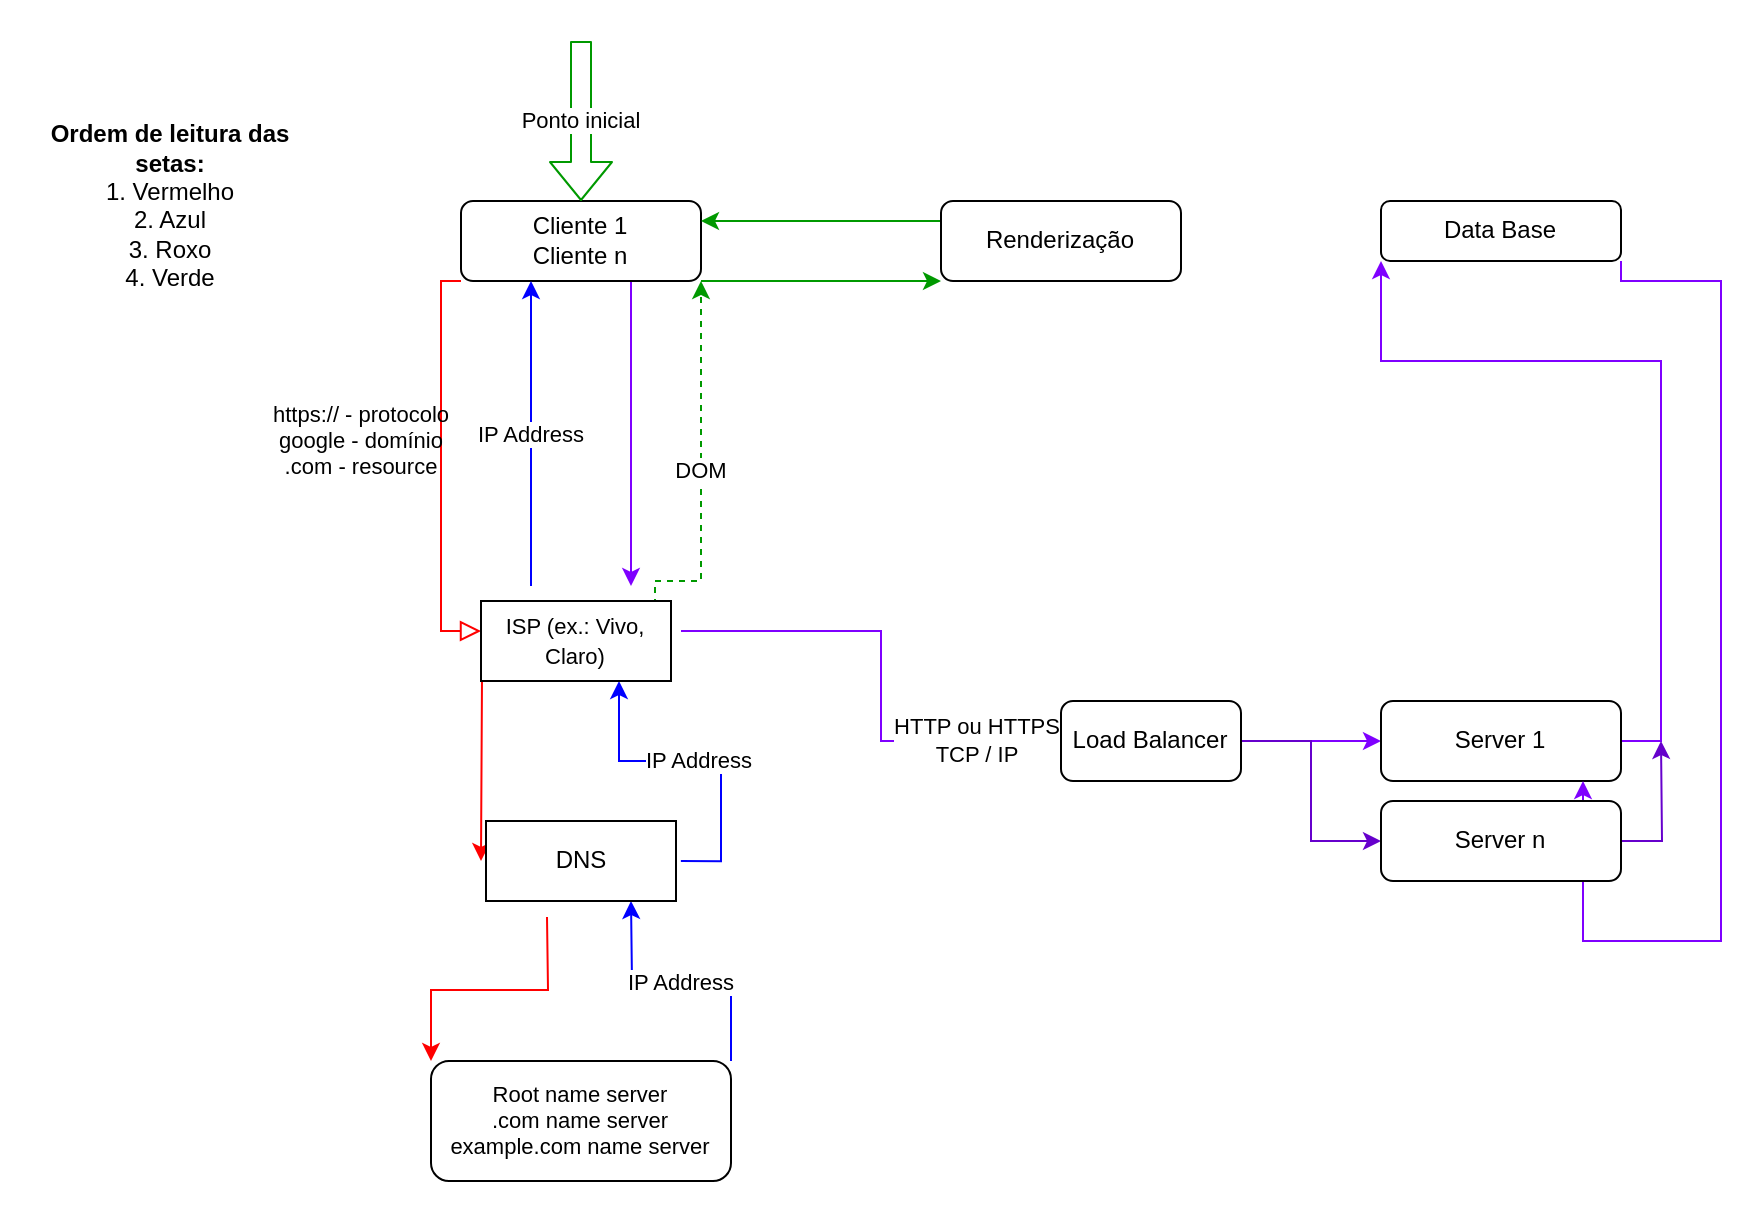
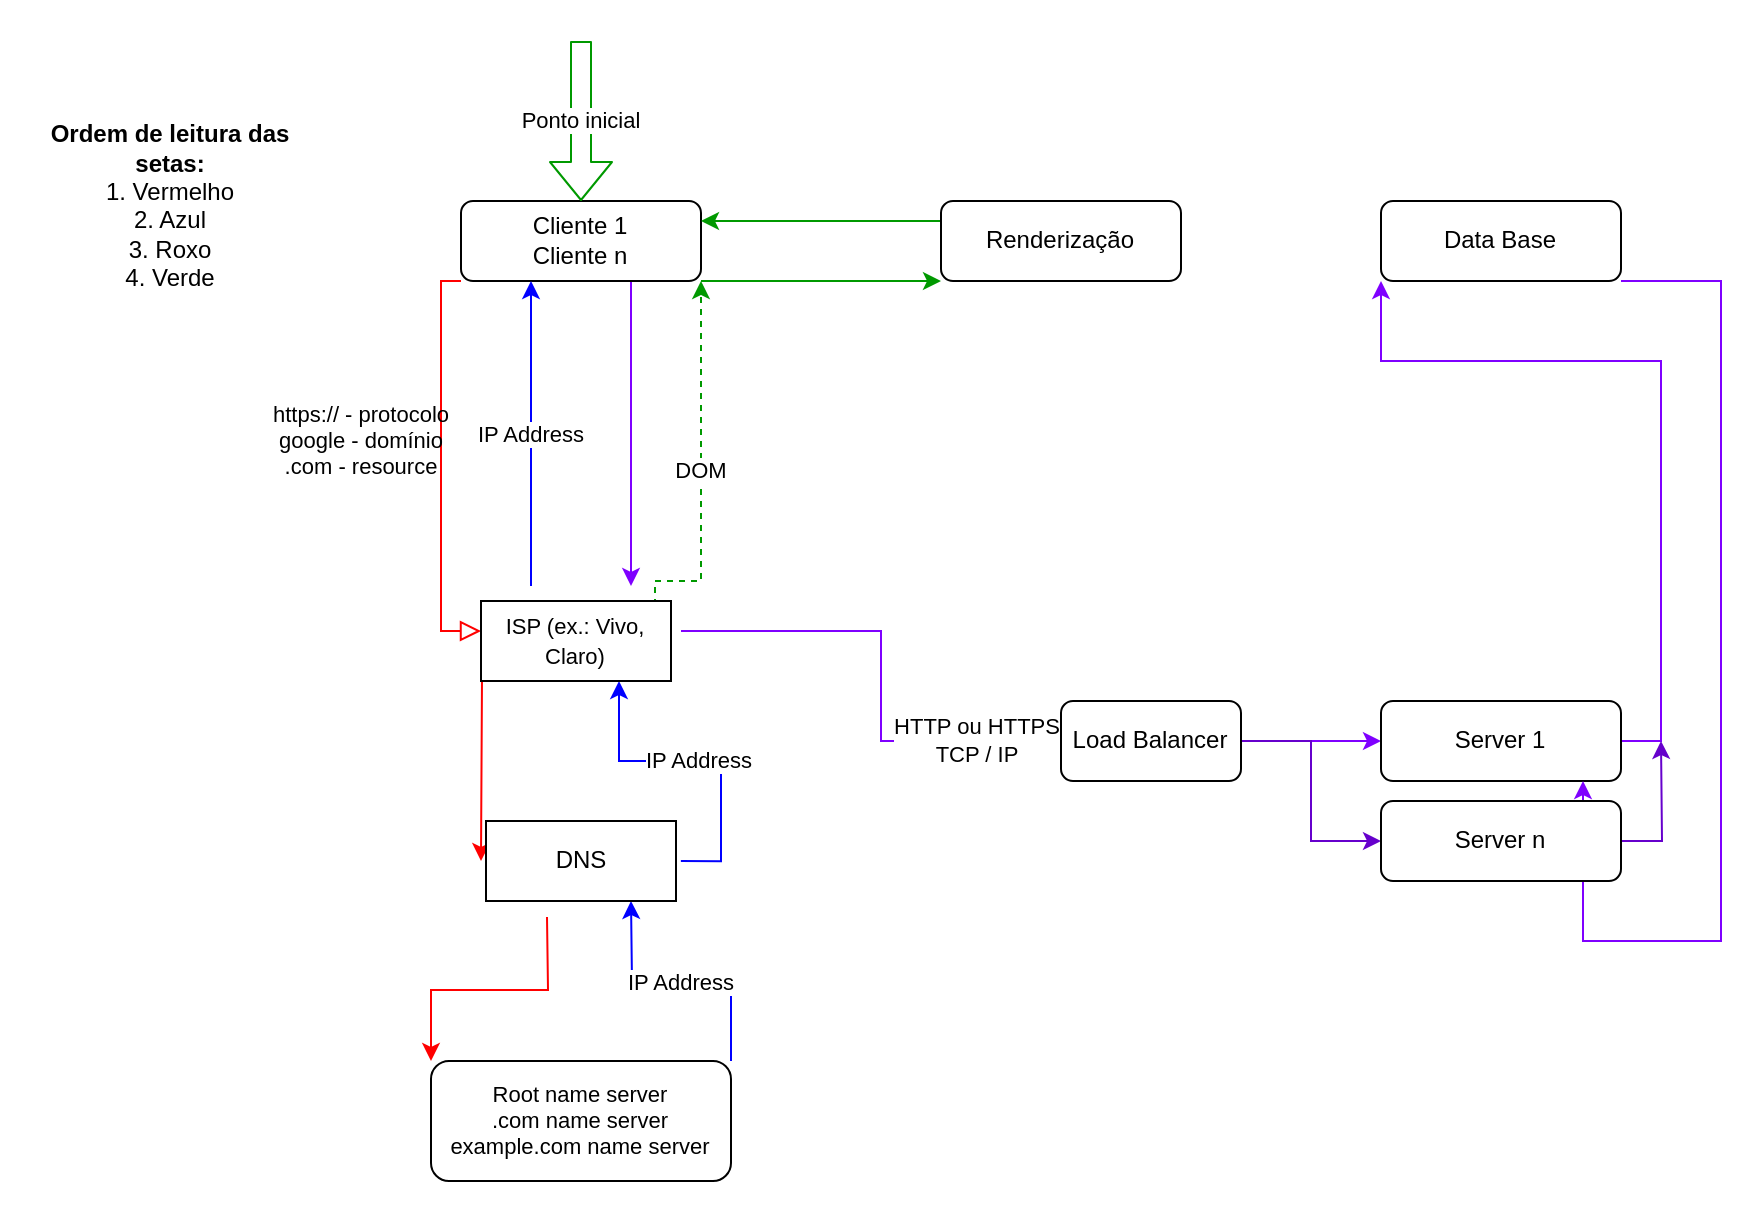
- <mxCell id="17" value="Data Base" style="rounded=1;whiteSpace=wrap;html=1;fontSize=12;glass=0;strokeWidth=1;shadow=0;" vertex="1" parent="1"><mxGeometry x="690" y="100" width="120" height="30" as="geometry" /></mxCell>
+ <mxCell id="17" value="Data Base" style="rounded=1;whiteSpace=wrap;html=1;fontSize=12;glass=0;strokeWidth=1;shadow=0;" vertex="1" parent="1"><mxGeometry x="690" y="100" width="120" height="40" as="geometry" /></mxCell>
